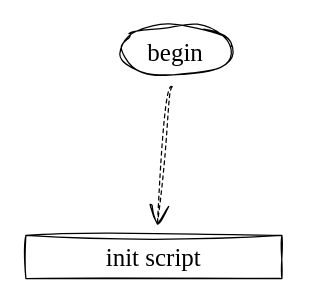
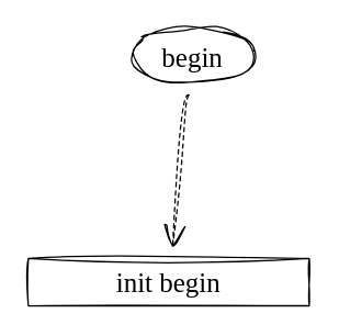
- <mxCell id="4" value="init script" style="whiteSpace=wrap;html=1;fontSize=20;fontFamily=Architects Daughter;sketch=1;hachureGap=4;jiggle=2;curveFitting=1;fontSource=https%3A%2F%2Ffonts.googleapis.com%2Fcss%3Ffamily%3DArchitects%2BDaughter;" vertex="1" parent="1"><mxGeometry x="20" y="188" width="205" height="34.5" as="geometry" /></mxCell>
+ <mxCell id="4" value="init begin" style="whiteSpace=wrap;html=1;fontSize=20;fontFamily=Architects Daughter;sketch=1;hachureGap=4;jiggle=2;curveFitting=1;fontSource=https%3A%2F%2Ffonts.googleapis.com%2Fcss%3Ffamily%3DArchitects%2BDaughter;" vertex="1" parent="1"><mxGeometry x="20" y="188" width="205" height="34.5" as="geometry" /></mxCell>
